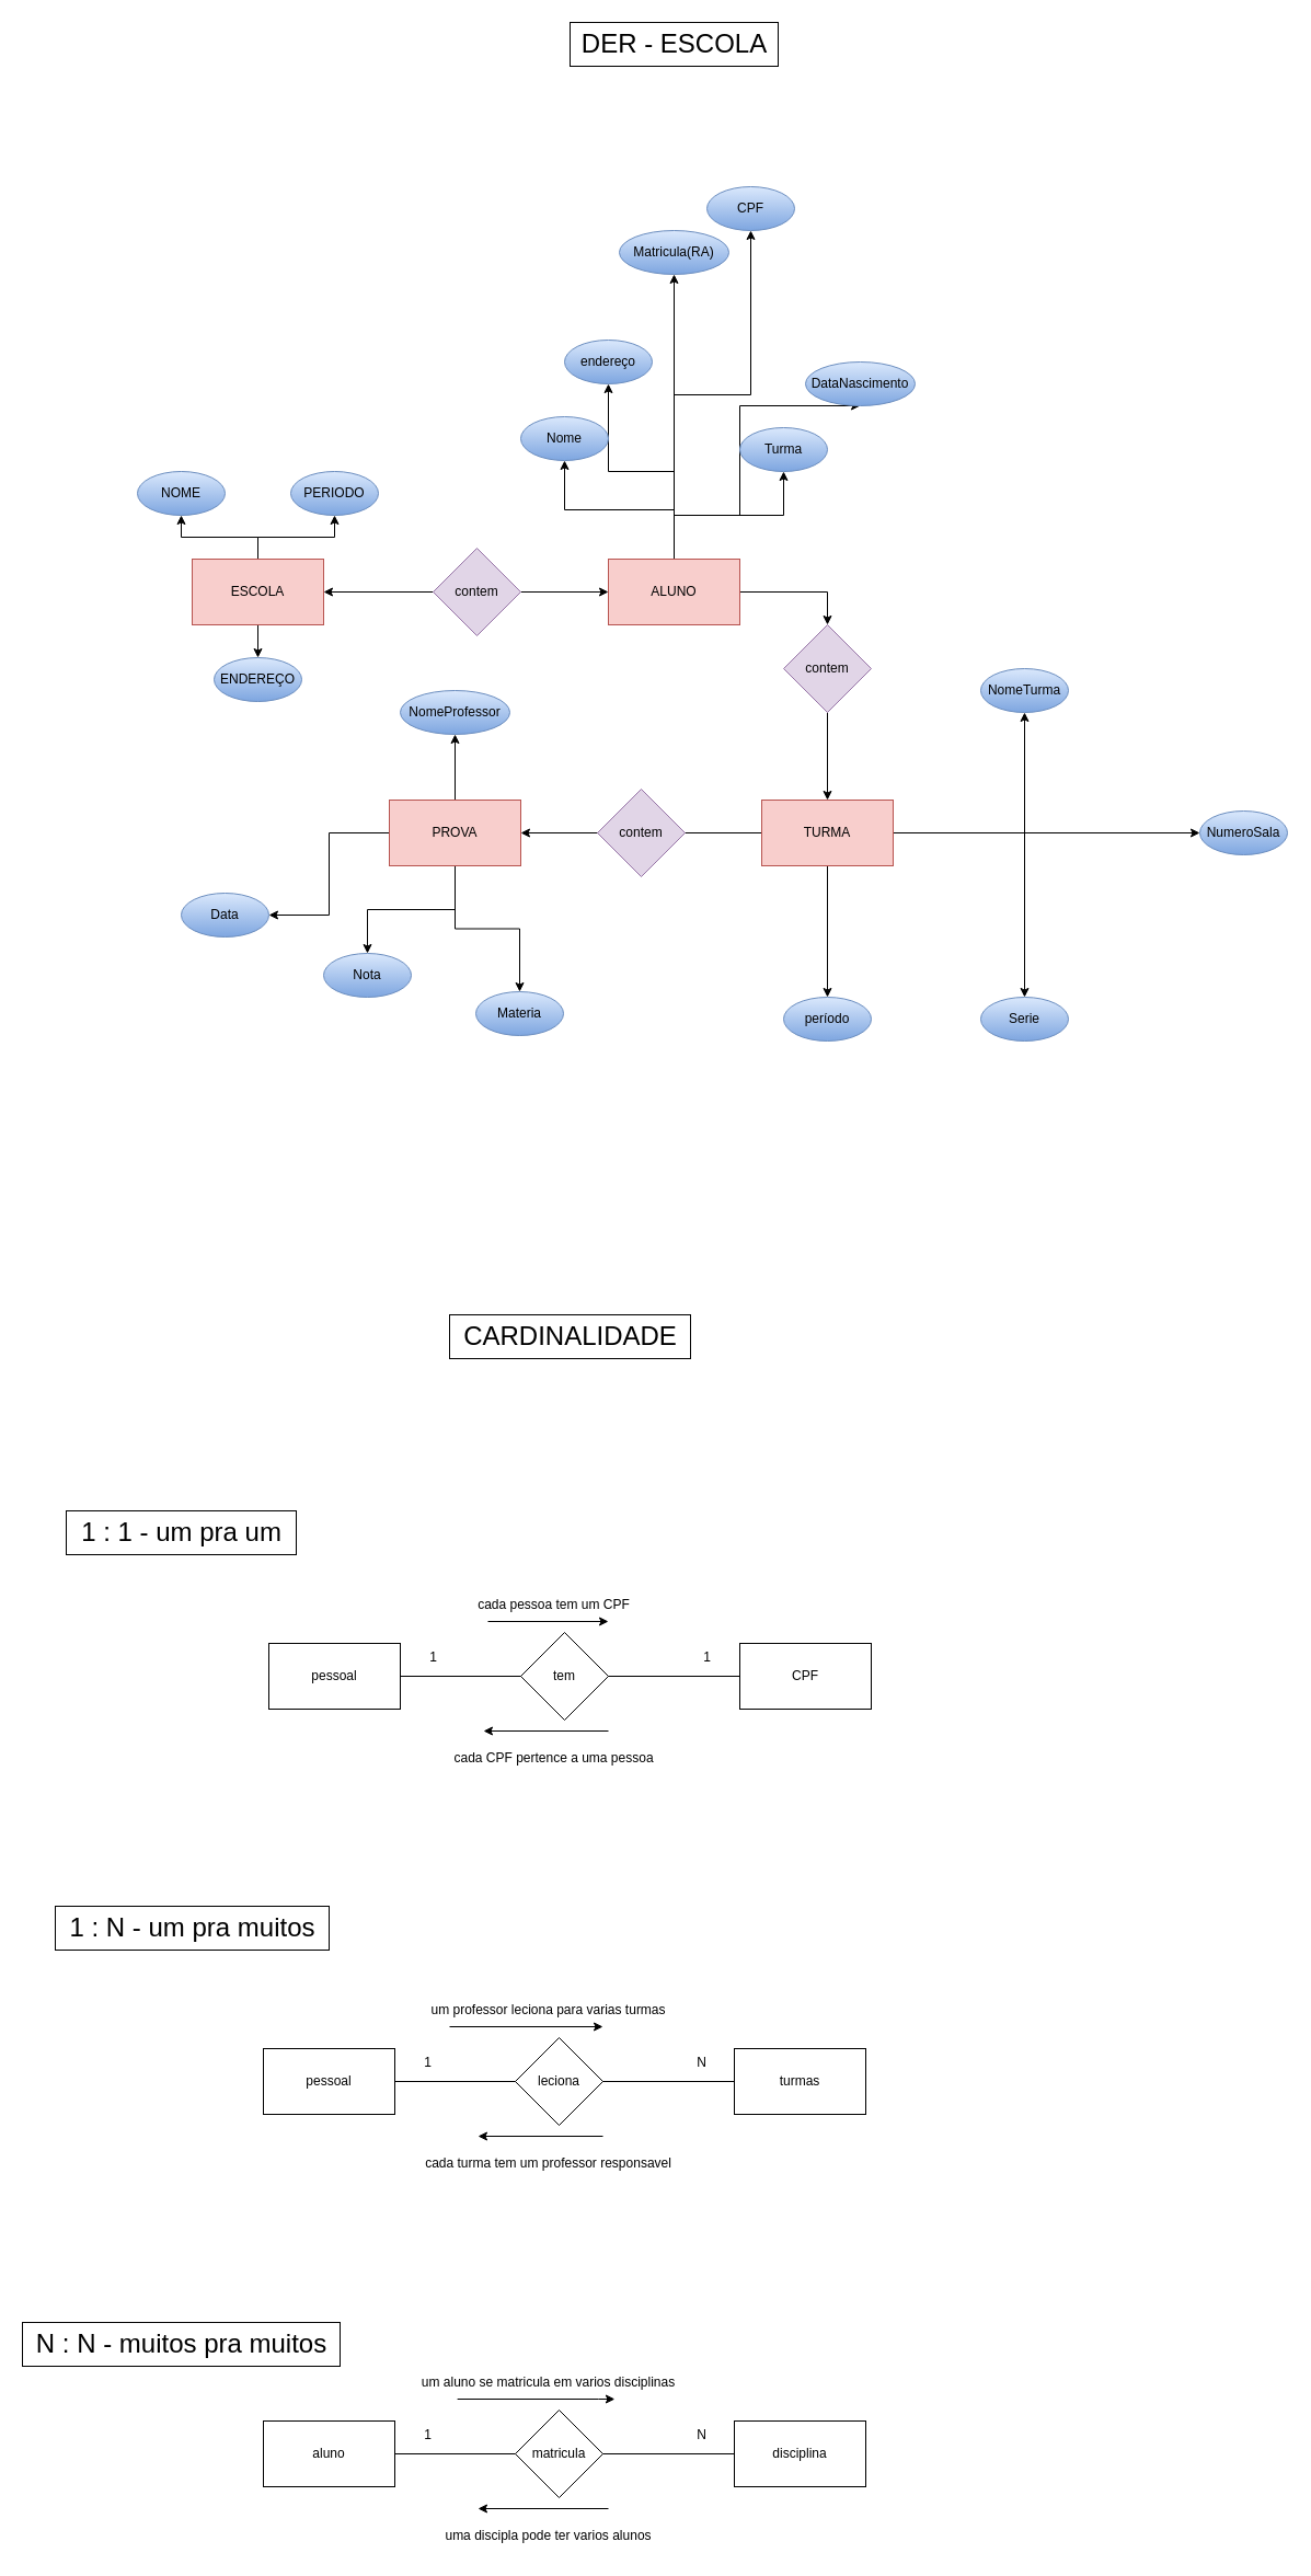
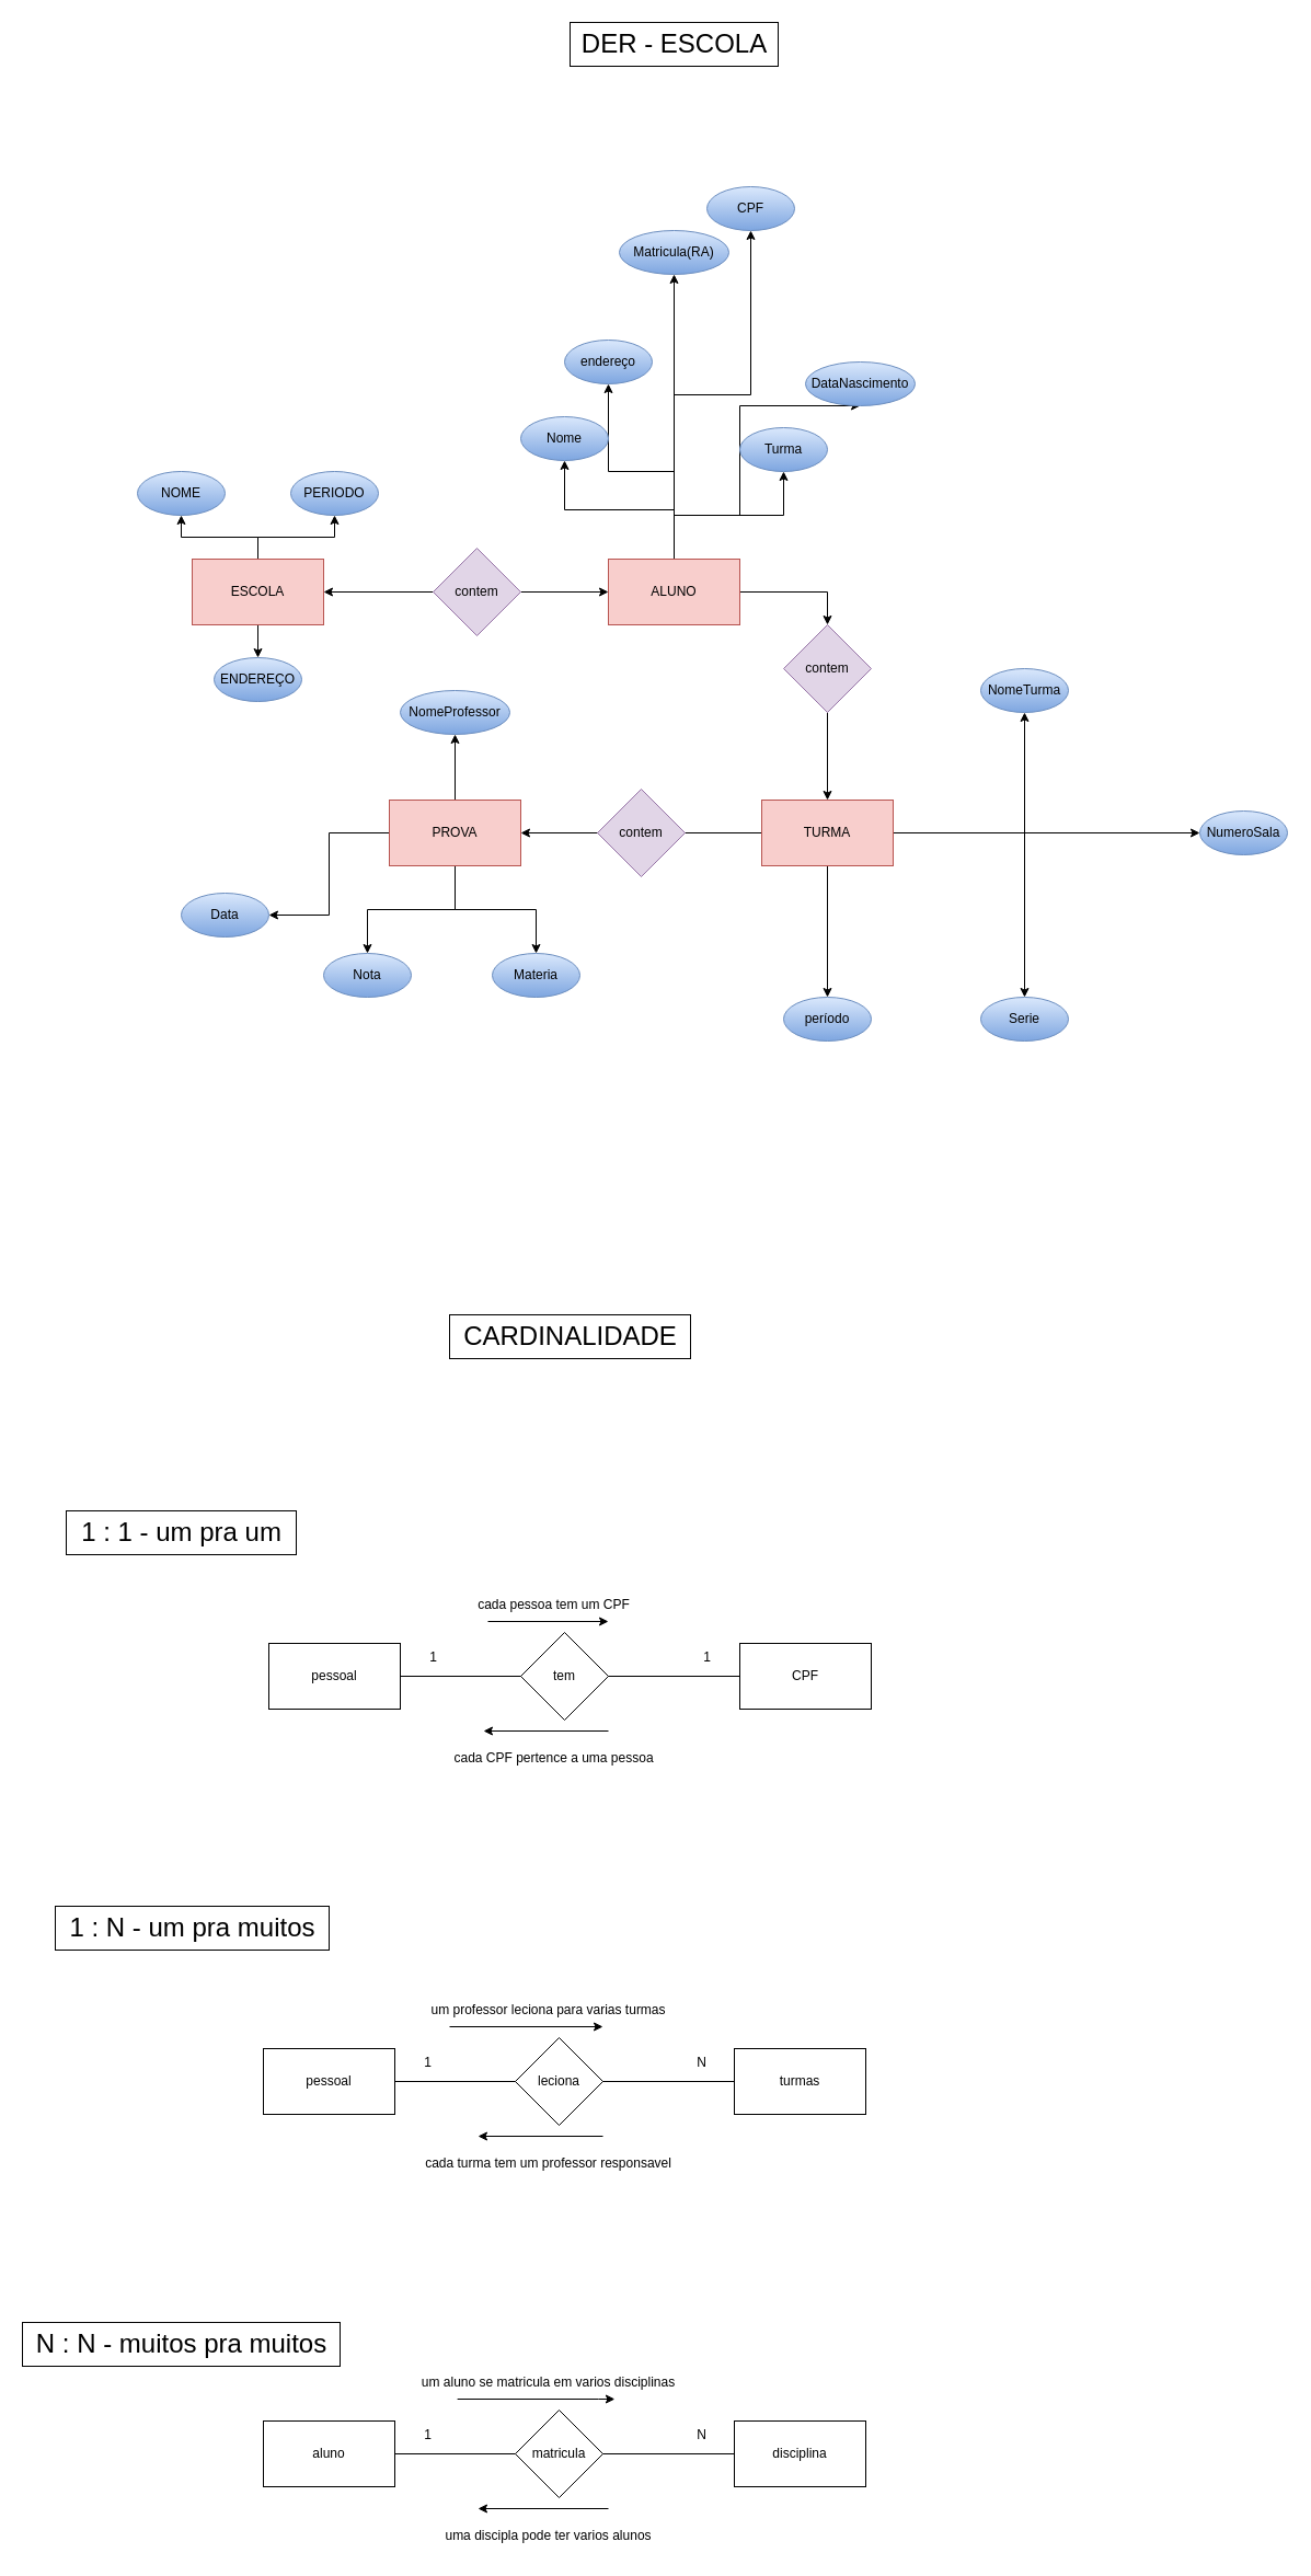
- <mxCell id="47" value="&lt;span class=&quot;cf0&quot;&gt;Materia&lt;/span&gt;" style="ellipse;whiteSpace=wrap;html=1;fillColor=#dae8fc;gradientColor=#7ea6e0;strokeColor=#6c8ebf;" vertex="1" parent="1"><mxGeometry x="434" y="905" width="80" height="40" as="geometry" /></mxCell>
+ <mxCell id="47" value="&lt;span class=&quot;cf0&quot;&gt;Materia&lt;/span&gt;" style="ellipse;whiteSpace=wrap;html=1;fillColor=#dae8fc;gradientColor=#7ea6e0;strokeColor=#6c8ebf;" vertex="1" parent="1"><mxGeometry x="449" y="870" width="80" height="40" as="geometry" /></mxCell>
